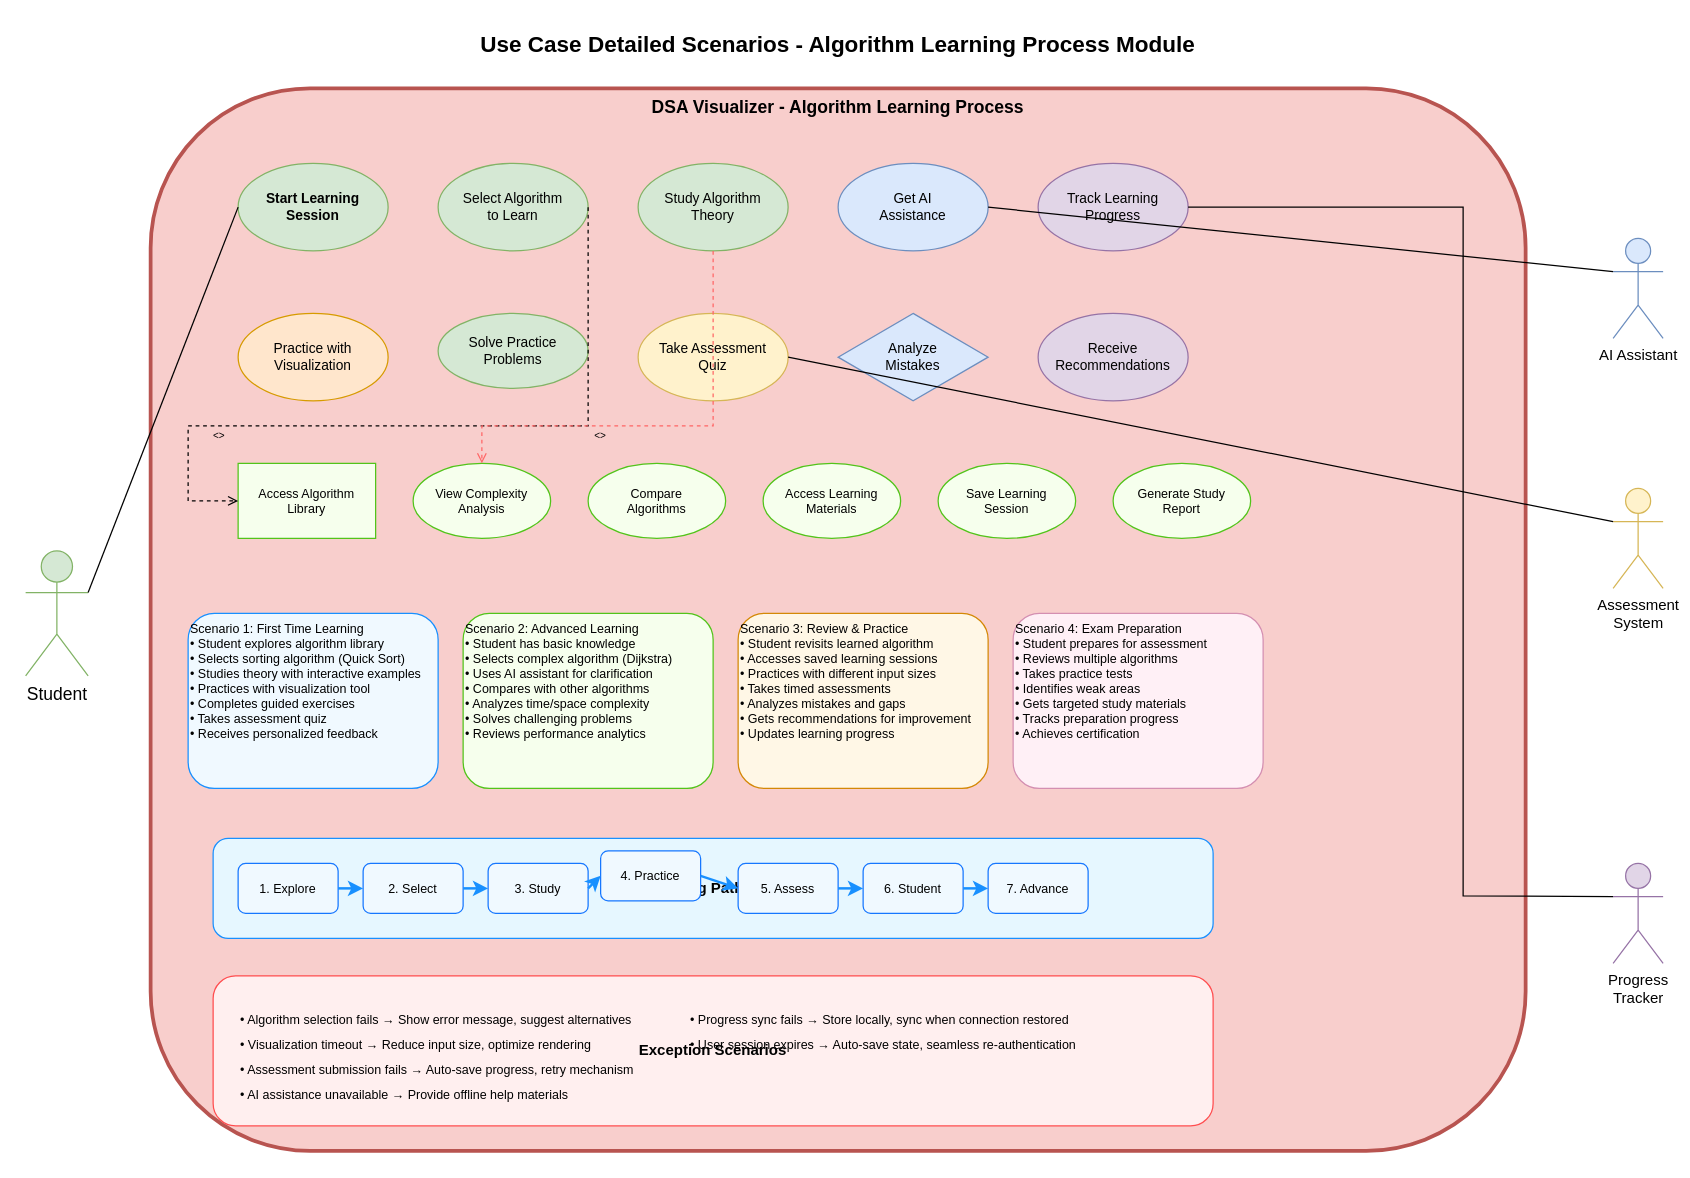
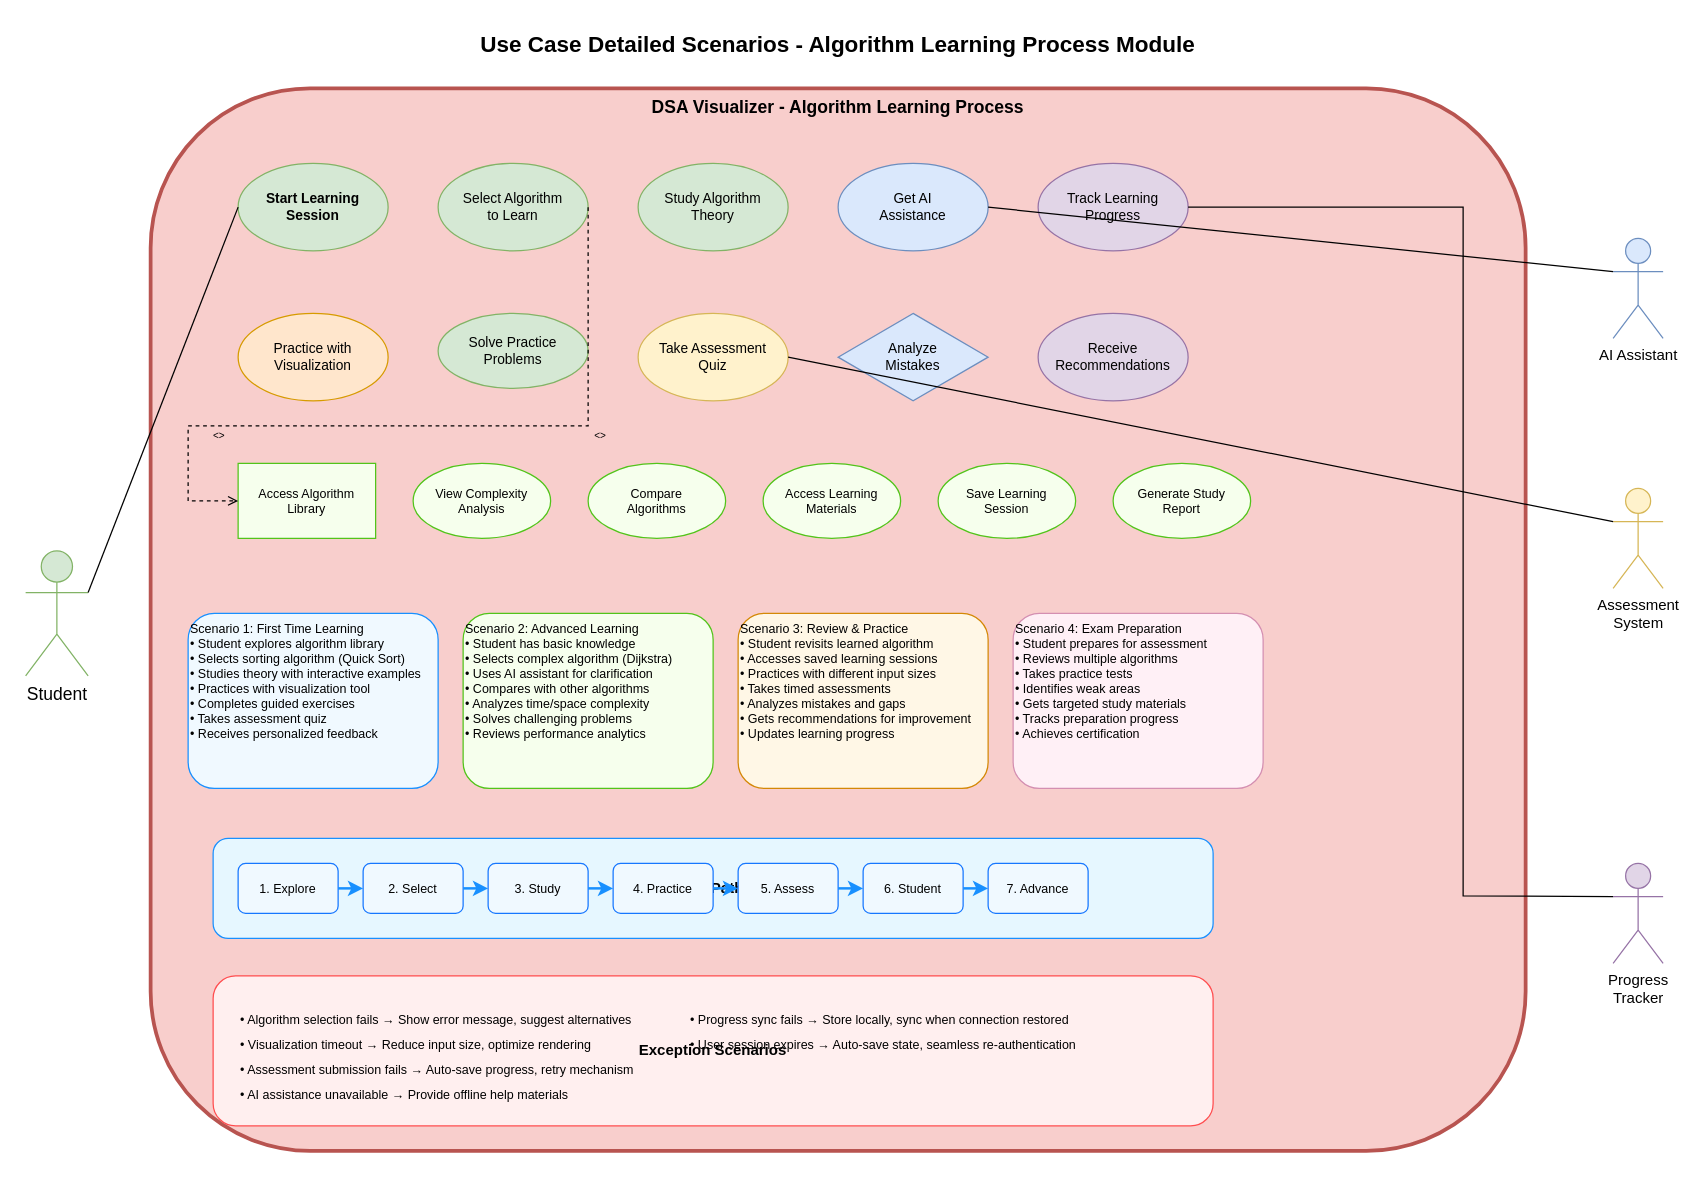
- <mxCell id="49" style="endArrow=open;dashed=1;html=1;rounded=0;exitX=0.5;exitY=1;exitDx=0;exitDy=0;entryX=0.5;entryY=0;entryDx=0;entryDy=0;strokeColor=#ff6666" edge="1" parent="1" source="10" target="19"><mxGeometry width="50" height="50" relative="1" as="geometry"><mxPoint x="570" y="200" as="sourcePoint" /><mxPoint x="385" y="370" as="targetPoint" /><Array as="points"><mxPoint x="570" y="340" /><mxPoint x="385" y="340" /></Array></mxGeometry></mxCell>
- <mxCell id="32" value="4. Practice" style="rounded=1;whiteSpace=wrap;html=1;fontSize=10;fillColor=#f0f9ff;strokeColor=#1677ff" vertex="1" parent="1"><mxGeometry x="480" y="680" width="80" height="40" as="geometry" /></mxCell>
+ <mxCell id="32" value="4. Practice" style="rounded=1;whiteSpace=wrap;html=1;fontSize=10;fillColor=#f0f9ff;strokeColor=#1677ff" vertex="1" parent="1"><mxGeometry x="490" y="690" width="80" height="40" as="geometry" /></mxCell>
